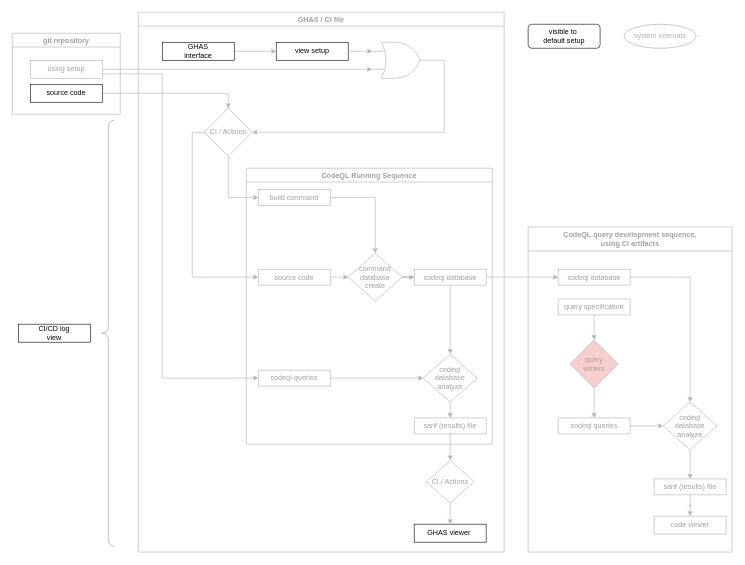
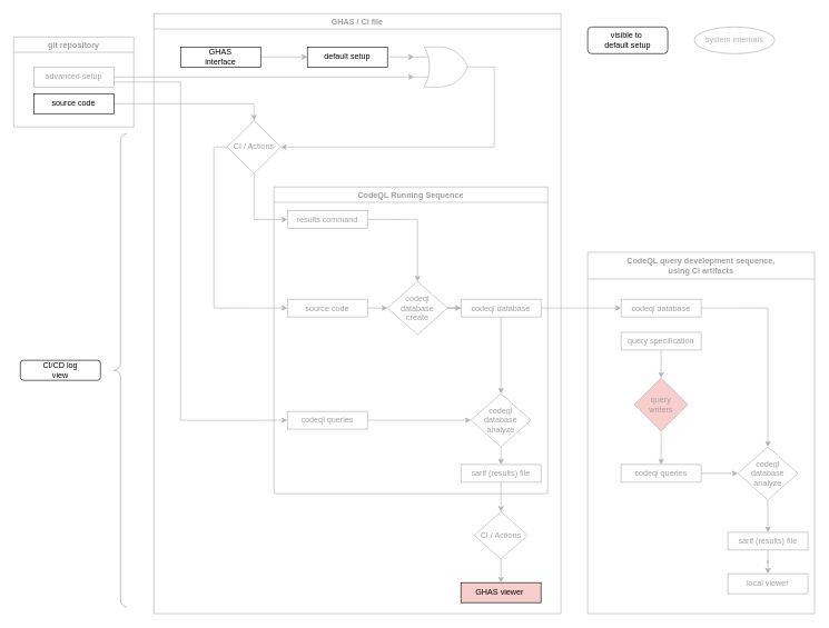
- <mxCell id="14" value="view setup" style="rounded=0;whiteSpace=wrap;html=1;resizeWidth=0;strokeColor=#000000;fontColor=#050505;" parent="11" vertex="1"><mxGeometry x="230" y="50" width="120" height="30" as="geometry" /></mxCell>
+ <mxCell id="14" value="default setup" style="rounded=0;whiteSpace=wrap;html=1;resizeWidth=0;strokeColor=#000000;fontColor=#050505;" parent="11" vertex="1"><mxGeometry x="230" y="50" width="120" height="30" as="geometry" /></mxCell>
- <mxCell id="6" value="using setup" style="rounded=0;whiteSpace=wrap;html=1;resizeWidth=0;strokeColor=#B0B0B0;fontColor=#A1A1A1;" parent="1" vertex="1"><mxGeometry x="50" y="100" width="120" height="30" as="geometry" /></mxCell>
+ <mxCell id="6" value="advanced setup" style="rounded=0;whiteSpace=wrap;html=1;resizeWidth=0;strokeColor=#B0B0B0;fontColor=#A1A1A1;" parent="1" vertex="1"><mxGeometry x="50" y="100" width="120" height="30" as="geometry" /></mxCell>
- <mxCell id="33" value="build command" style="rounded=0;whiteSpace=wrap;html=1;strokeColor=#B0B0B0;fontColor=#A1A1A1;" parent="17" vertex="1"><mxGeometry x="20" y="35.429" width="120.0" height="26.571" as="geometry" /></mxCell>
+ <mxCell id="33" value="results command" style="rounded=0;whiteSpace=wrap;html=1;strokeColor=#B0B0B0;fontColor=#A1A1A1;" parent="17" vertex="1"><mxGeometry x="20" y="35.429" width="120.0" height="26.571" as="geometry" /></mxCell>
- <mxCell id="27" value="command&lt;div&gt;database&lt;/div&gt;&lt;div&gt;create&lt;/div&gt;" style="rhombus;whiteSpace=wrap;html=1;strokeColor=#B0B0B0;fontColor=#A1A1A1;" parent="17" vertex="1"><mxGeometry x="170.0" y="141.714" width="90.0" height="79.714" as="geometry" /></mxCell>
+ <mxCell id="27" value="codeql&lt;div&gt;database&lt;/div&gt;&lt;div&gt;create&lt;/div&gt;" style="rhombus;whiteSpace=wrap;html=1;strokeColor=#B0B0B0;fontColor=#A1A1A1;" parent="17" vertex="1"><mxGeometry x="170.0" y="141.714" width="90.0" height="79.714" as="geometry" /></mxCell>
- <mxCell id="52" value="CI/CD log&lt;div&gt;view&lt;/div&gt;" style="rounded=0;whiteSpace=wrap;html=1;resizeWidth=0;strokeColor=#030303;fontColor=#030303;" parent="1" vertex="1"><mxGeometry x="30" y="540" width="120" height="30" as="geometry" /></mxCell>
+ <mxCell id="52" value="CI/CD log&lt;div&gt;view&lt;/div&gt;" style="whiteSpace=wrap;html=1;resizeWidth=0;strokeColor=#030303;fontColor=#030303;rounded=1;" parent="1" vertex="1"><mxGeometry x="30" y="540" width="120" height="30" as="geometry" /></mxCell>
- <mxCell id="49" value="code viewer" style="rounded=0;whiteSpace=wrap;html=1;resizeWidth=0;strokeColor=#B0B0B0;fontColor=#A1A1A1;" parent="36" vertex="1"><mxGeometry x="210" y="482" width="120" height="30" as="geometry" /></mxCell>
+ <mxCell id="49" value="local viewer" style="rounded=0;whiteSpace=wrap;html=1;resizeWidth=0;strokeColor=#B0B0B0;fontColor=#A1A1A1;" parent="36" vertex="1"><mxGeometry x="210" y="482" width="120" height="30" as="geometry" /></mxCell>
- <mxCell id="18" value="GHAS viewer&amp;nbsp;" style="rounded=0;whiteSpace=wrap;html=1;resizeWidth=0;strokeColor=#000000;fontColor=#000000;" parent="17" vertex="1"><mxGeometry x="280.0" y="593.429" width="120" height="30" as="geometry" /></mxCell>
+ <mxCell id="18" value="GHAS viewer&amp;nbsp;" style="rounded=0;whiteSpace=wrap;html=1;resizeWidth=0;strokeColor=#000000;fontColor=#000000;fillColor=#f8cecc;" parent="17" vertex="1"><mxGeometry x="280.0" y="593.429" width="120" height="30" as="geometry" /></mxCell>
